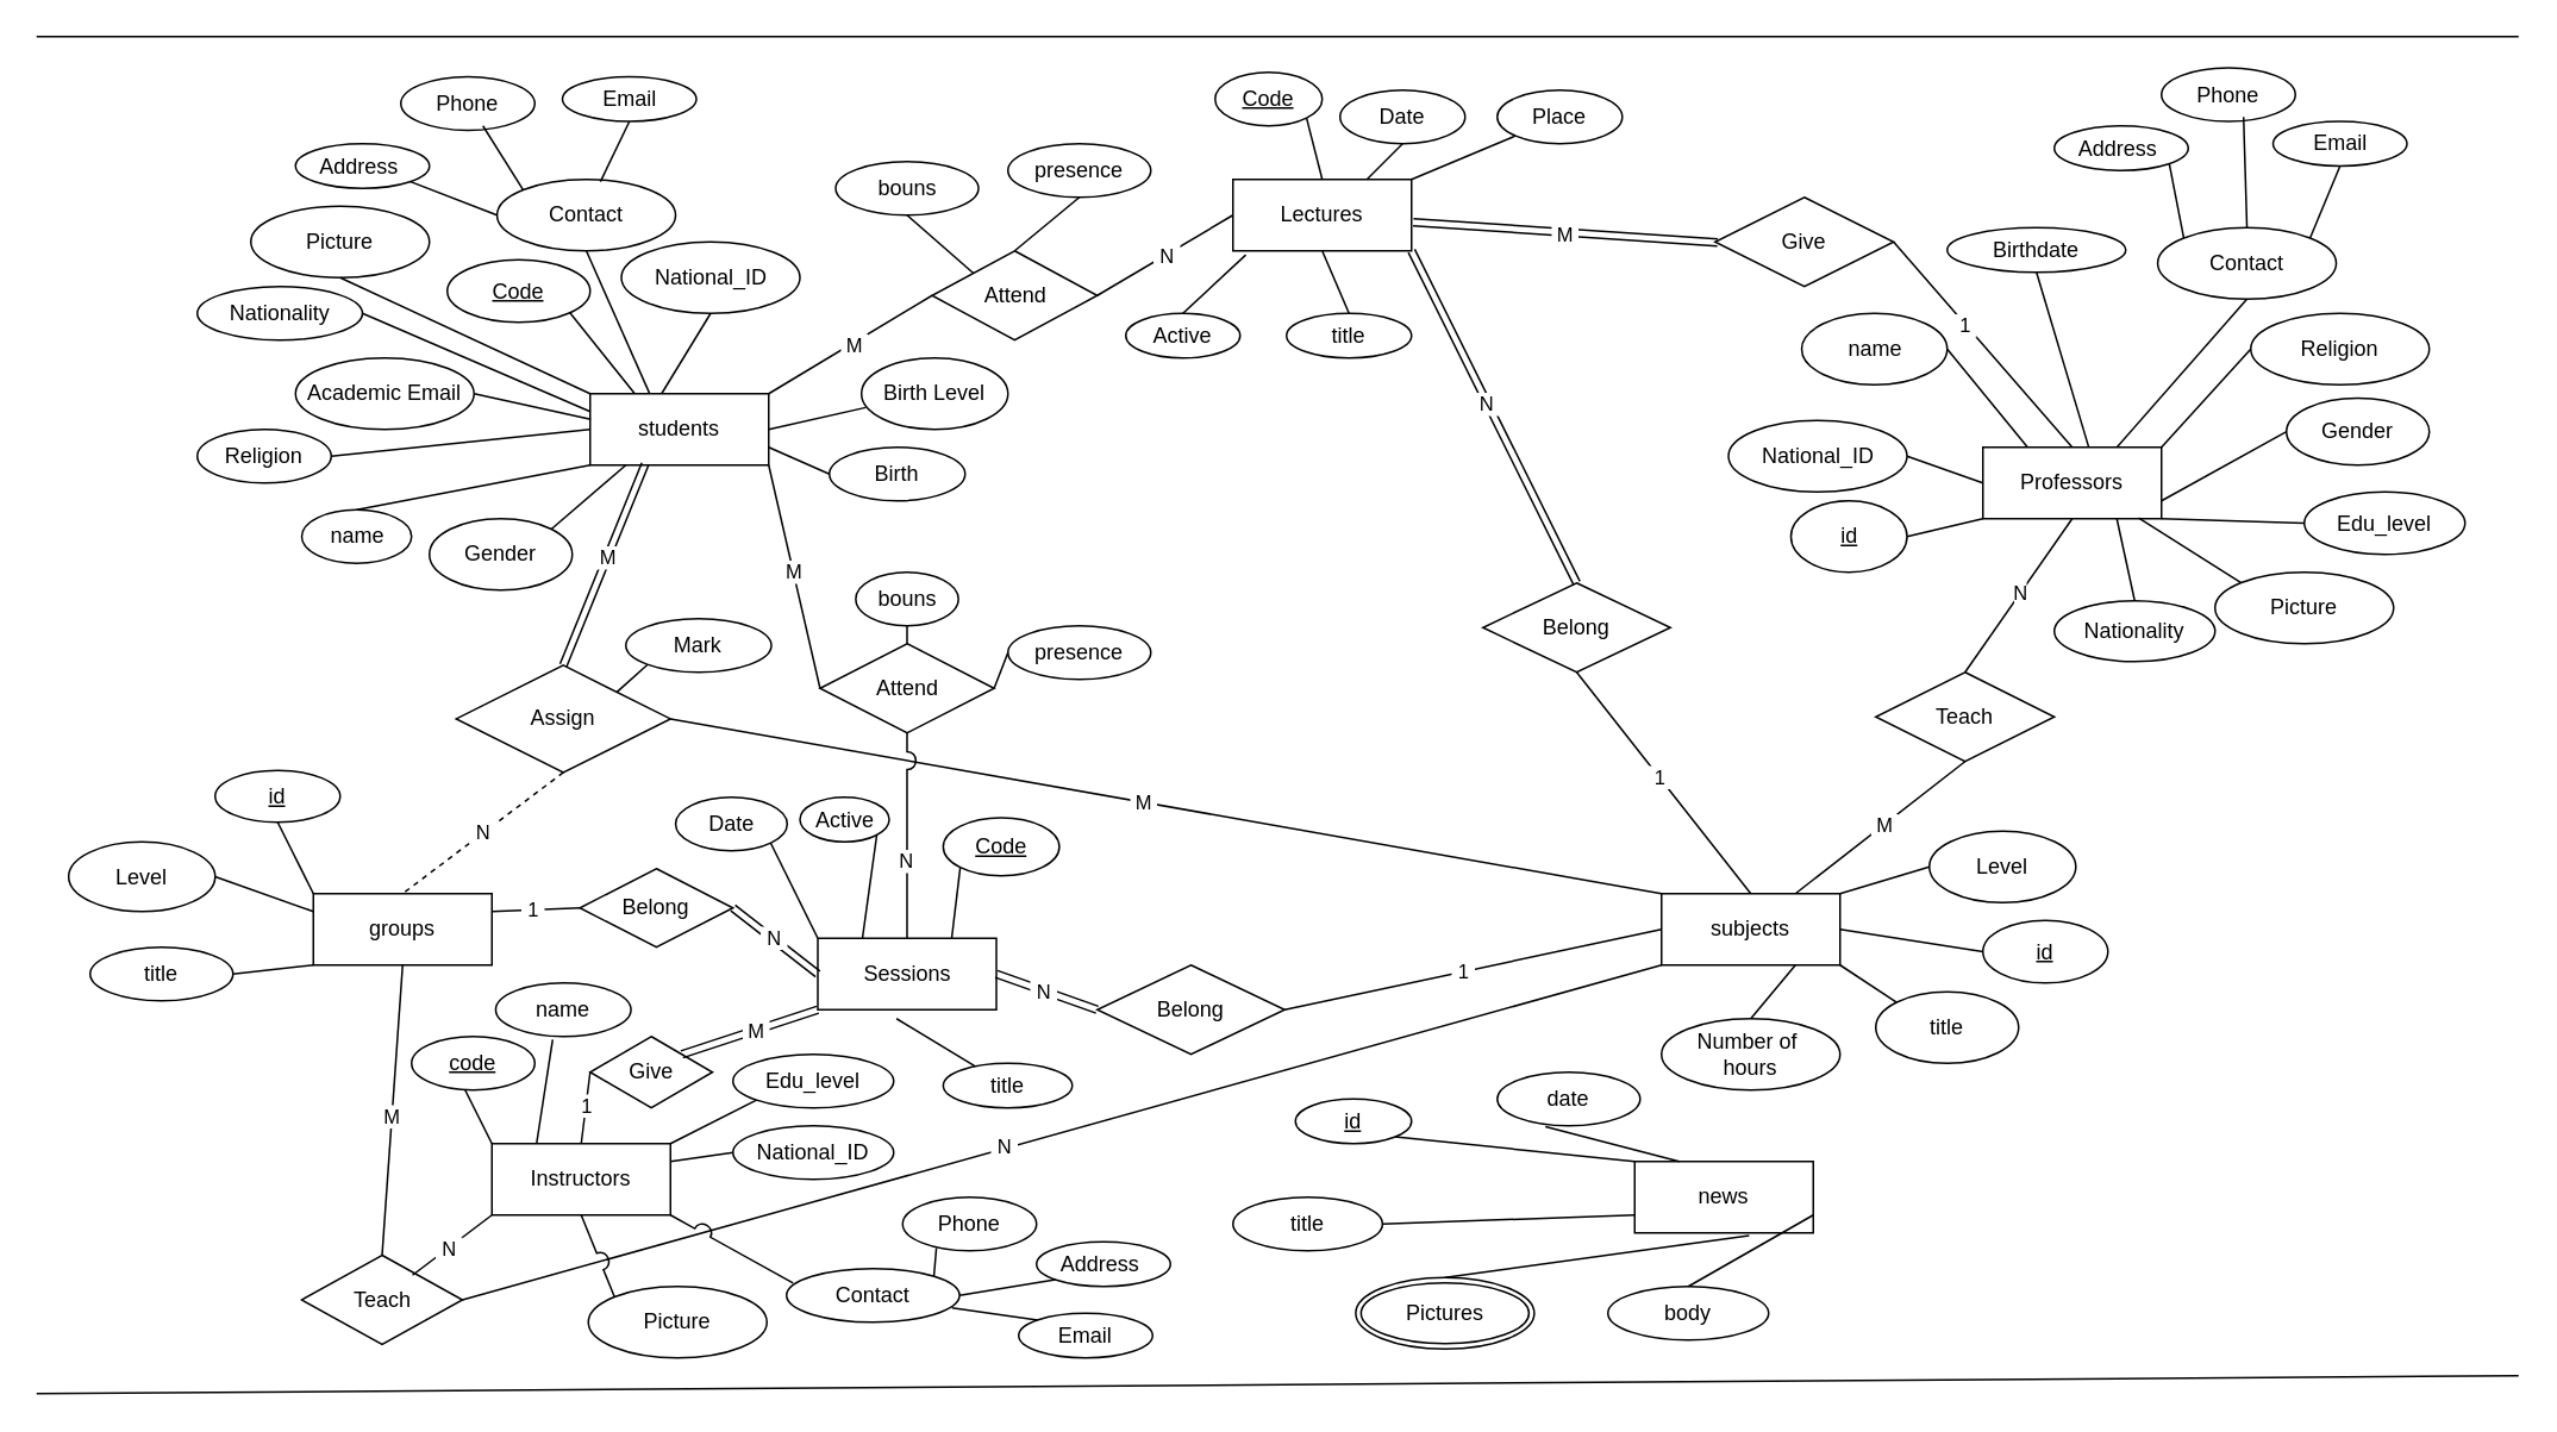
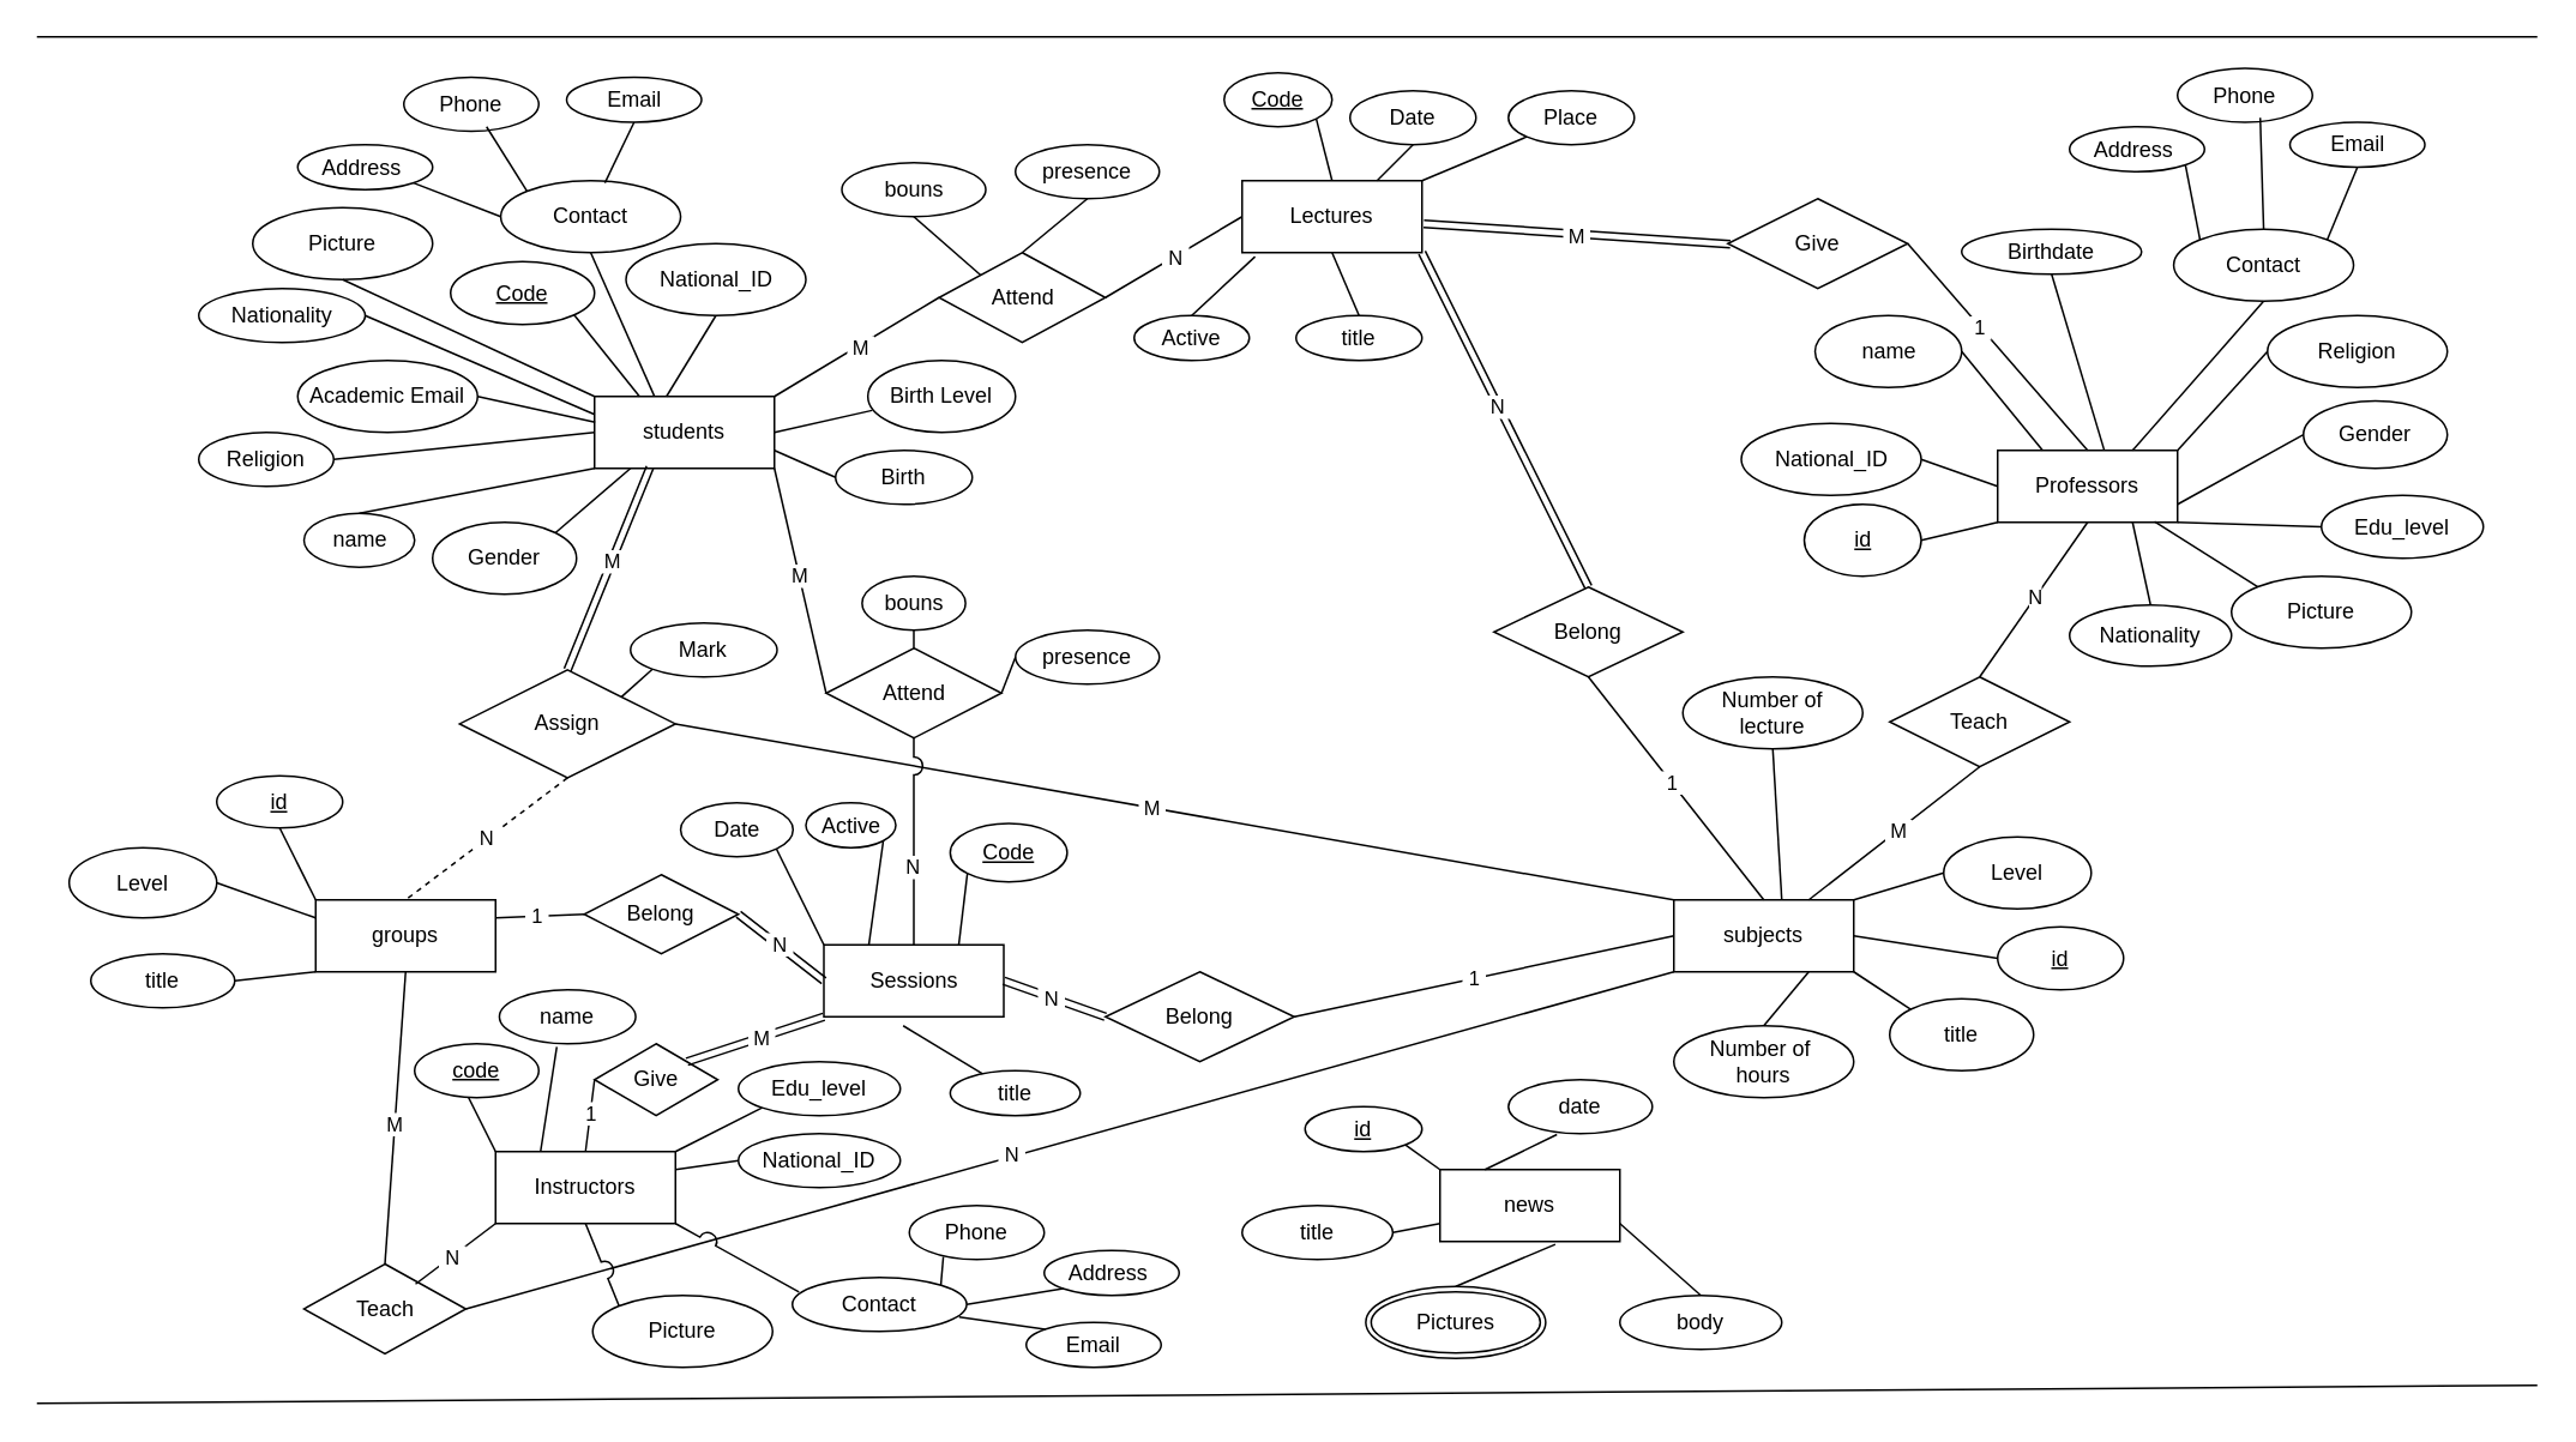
+ <mxCell id="120" value="Number of&lt;br&gt;lecture" style="ellipse;whiteSpace=wrap;html=1;align=center;" parent="1" vertex="1"><mxGeometry x="935" y="376" width="100" height="40" as="geometry" /></mxCell>
+ <mxCell id="121" value="" style="endArrow=none;html=1;rounded=0;entryX=0.6;entryY=0;entryDx=0;entryDy=0;entryPerimeter=0;exitX=0.5;exitY=1;exitDx=0;exitDy=0;" parent="1" source="120" target="7" edge="1"><mxGeometry relative="1" as="geometry"><mxPoint x="965" y="421" as="sourcePoint" /><mxPoint x="990" y="490" as="targetPoint" /></mxGeometry></mxCell>
- <mxCell id="4" value="news" style="rounded=0;arcSize=10;whiteSpace=wrap;html=1;align=center;" parent="1" vertex="1"><mxGeometry x="915" y="650" width="100" height="40" as="geometry" /></mxCell>
+ <mxCell id="4" value="news" style="rounded=0;arcSize=10;whiteSpace=wrap;html=1;align=center;" parent="1" vertex="1"><mxGeometry x="800" y="650" width="100" height="40" as="geometry" /></mxCell>
